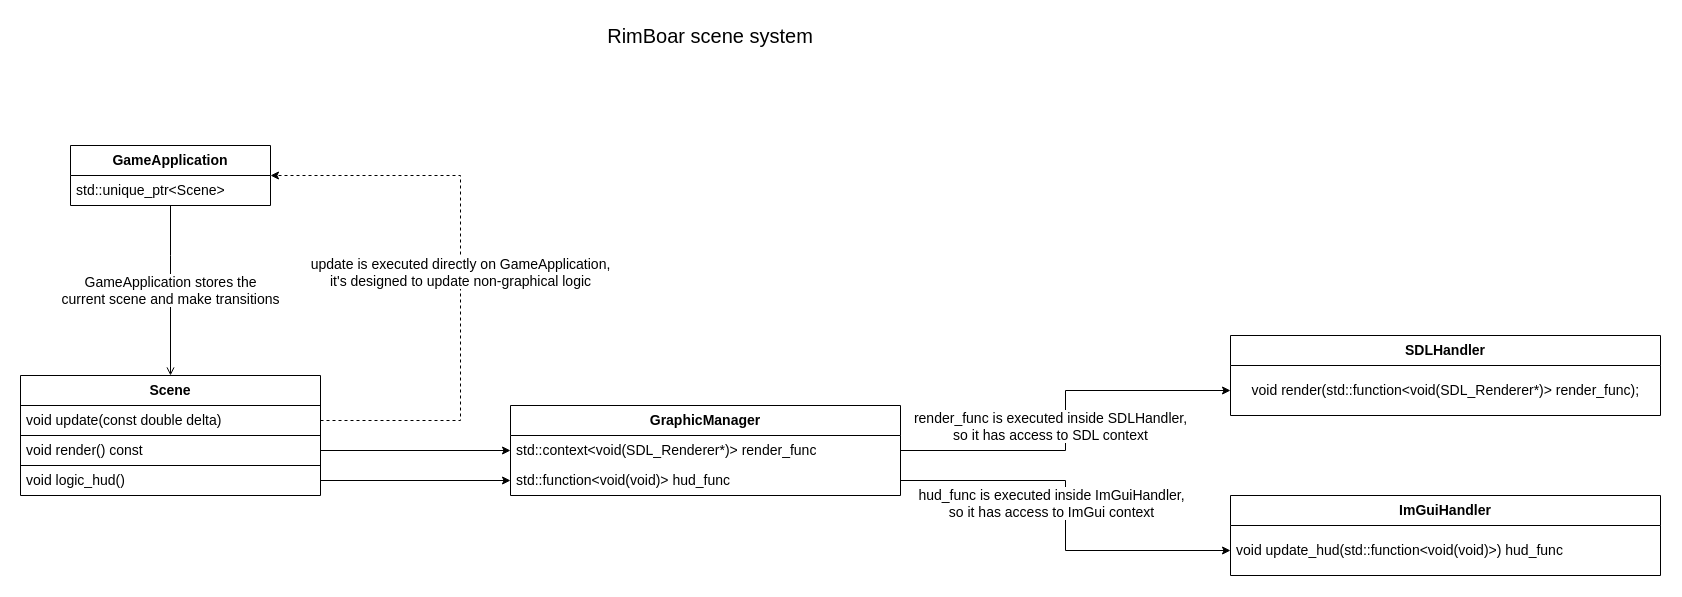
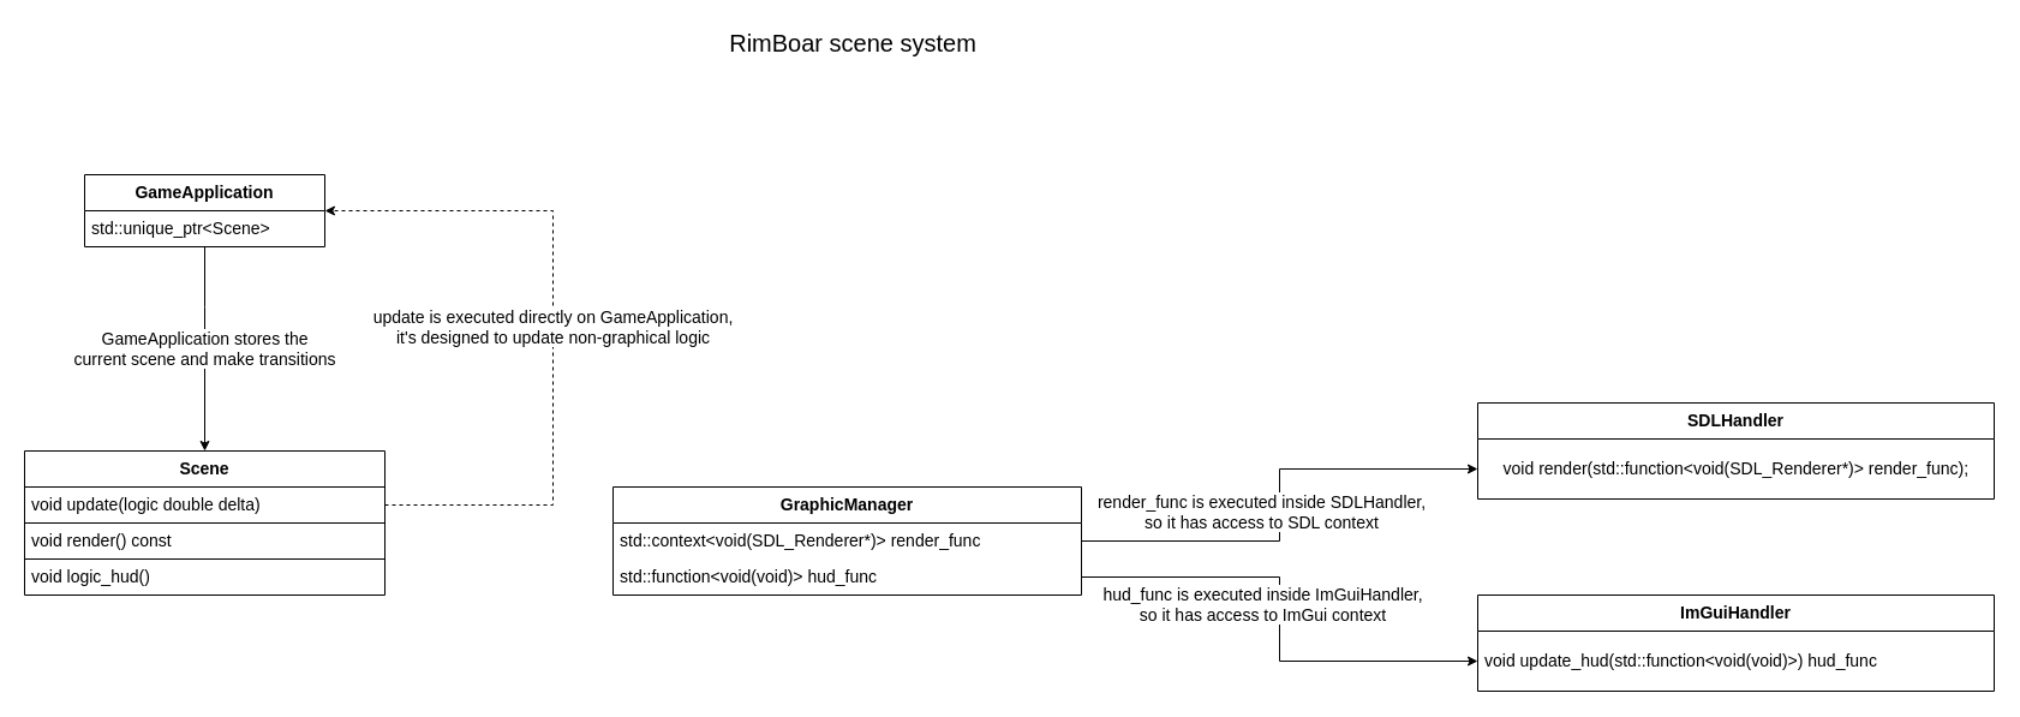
- <mxCell id="6" value="&lt;div&gt;GameApplication stores the&lt;/div&gt;&lt;div&gt;current scene and make transitions&lt;/div&gt;" style="edgeStyle=orthogonalEdgeStyle;rounded=0;orthogonalLoop=1;jettySize=auto;html=1;entryX=0.5;entryY=0;entryDx=0;entryDy=0;fontSize=14;exitX=0.5;exitY=1;exitDx=0;exitDy=0;exitPerimeter=0;endArrow=open;" edge="1" parent="1" source="8" target="2"><mxGeometry x="0.003" relative="1" as="geometry"><Array as="points"><mxPoint x="170" y="255" /><mxPoint x="170" y="255" /></Array><mxPoint as="offset" /></mxGeometry></mxCell>
+ <mxCell id="6" value="&lt;div&gt;GameApplication stores the&lt;/div&gt;&lt;div&gt;current scene and make transitions&lt;/div&gt;" style="edgeStyle=orthogonalEdgeStyle;rounded=0;orthogonalLoop=1;jettySize=auto;html=1;entryX=0.5;entryY=0;entryDx=0;entryDy=0;fontSize=14;exitX=0.5;exitY=1;exitDx=0;exitDy=0;exitPerimeter=0;" edge="1" parent="1" source="8" target="2"><mxGeometry x="0.003" relative="1" as="geometry"><Array as="points"><mxPoint x="170" y="255" /><mxPoint x="170" y="255" /></Array><mxPoint as="offset" /></mxGeometry></mxCell>
- <mxCell id="3" value="void update(const double delta)" style="text;strokeColor=default;fillColor=none;align=left;verticalAlign=middle;spacingLeft=4;spacingRight=4;overflow=hidden;points=[[0,0.5],[1,0.5]];portConstraint=eastwest;rotatable=0;whiteSpace=wrap;html=1;fontSize=14;" vertex="1" parent="2"><mxGeometry y="30" width="300" height="30" as="geometry" /></mxCell>
+ <mxCell id="3" value="void update(logic double delta)" style="text;strokeColor=default;fillColor=none;align=left;verticalAlign=middle;spacingLeft=4;spacingRight=4;overflow=hidden;points=[[0,0.5],[1,0.5]];portConstraint=eastwest;rotatable=0;whiteSpace=wrap;html=1;fontSize=14;" vertex="1" parent="2"><mxGeometry y="30" width="300" height="30" as="geometry" /></mxCell>
- <mxCell id="15" style="edgeStyle=orthogonalEdgeStyle;rounded=0;orthogonalLoop=1;jettySize=auto;html=1;entryX=0;entryY=0.5;entryDx=0;entryDy=0;fontSize=14;" edge="1" parent="1" source="4" target="13"><mxGeometry relative="1" as="geometry" /></mxCell>
- <mxCell id="16" style="edgeStyle=orthogonalEdgeStyle;rounded=0;orthogonalLoop=1;jettySize=auto;html=1;entryX=0;entryY=0.5;entryDx=0;entryDy=0;fontSize=14;" edge="1" parent="1" source="5" target="14"><mxGeometry relative="1" as="geometry" /></mxCell>
